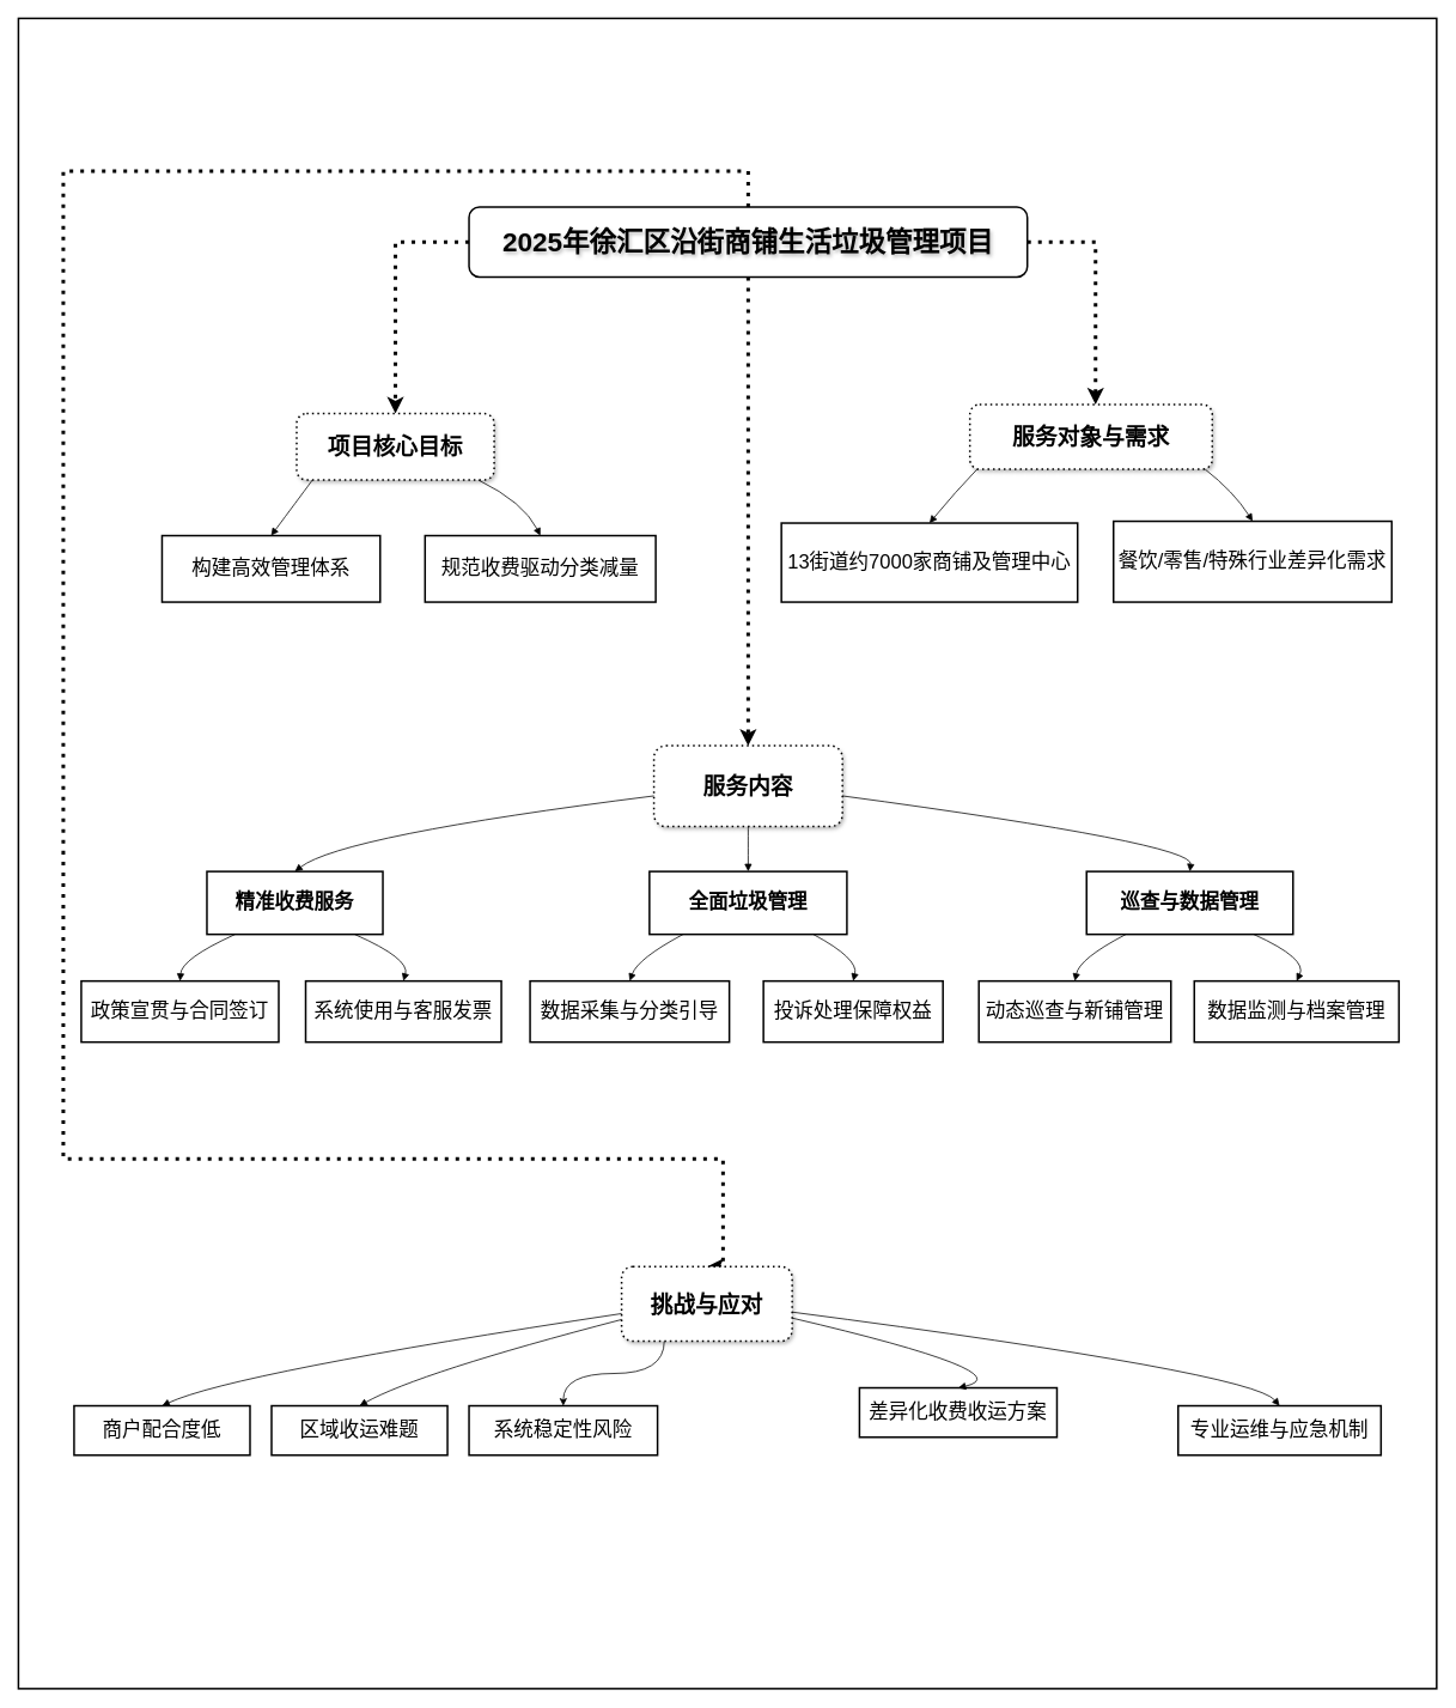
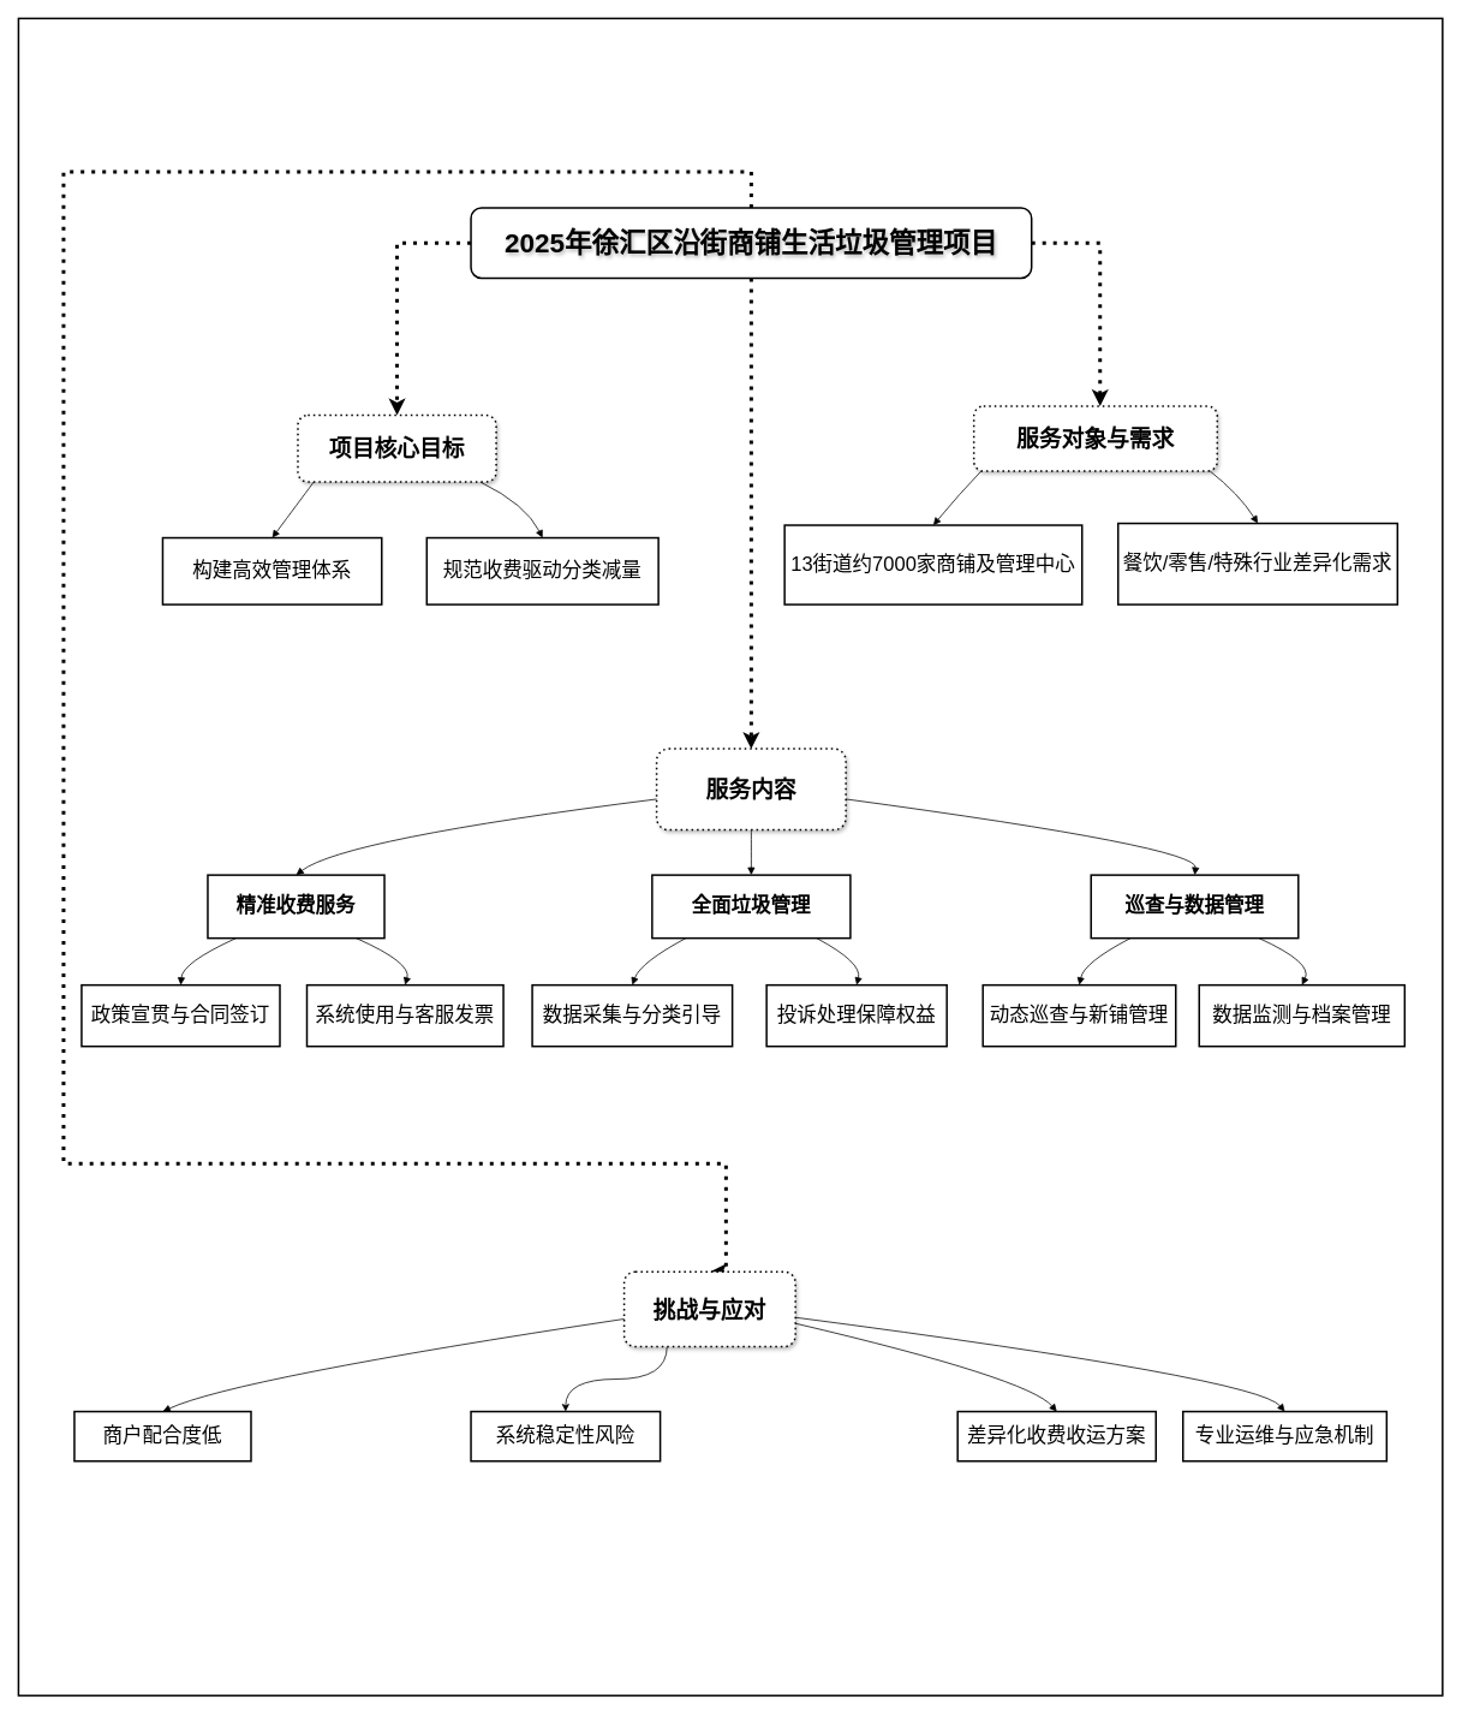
- <mxCell id="45" value="" style="curved=1;startArrow=none;endArrow=block;exitX=0;exitY=0.71;entryX=0.5;entryY=0;rounded=0;hachureGap=4;fontFamily=Helvetica;fontSize=18;labelBackgroundColor=none;fontColor=default;" edge="1" parent="1" source="12" target="27"><mxGeometry relative="1" as="geometry"><Array as="points"><mxPoint x="466" y="1528" /></Array></mxGeometry></mxCell>
- <mxCell id="29" value="差异化收费收运方案" style="whiteSpace=wrap;strokeWidth=2;hachureGap=4;fontFamily=Helvetica;fontSize=22;labelBackgroundColor=none;" vertex="1" parent="1"><mxGeometry x="957" y="1545" width="220" height="55" as="geometry" /></mxCell>
+ <mxCell id="29" value="差异化收费收运方案" style="whiteSpace=wrap;strokeWidth=2;hachureGap=4;fontFamily=Helvetica;fontSize=22;labelBackgroundColor=none;" vertex="1" parent="1"><mxGeometry x="1062" y="1565" width="220" height="55" as="geometry" /></mxCell>
- <mxCell id="27" value="区域收运难题" style="whiteSpace=wrap;strokeWidth=2;hachureGap=4;fontFamily=Helvetica;fontSize=22;labelBackgroundColor=none;" vertex="1" parent="1"><mxGeometry x="302" y="1565" width="196" height="55" as="geometry" /></mxCell>
